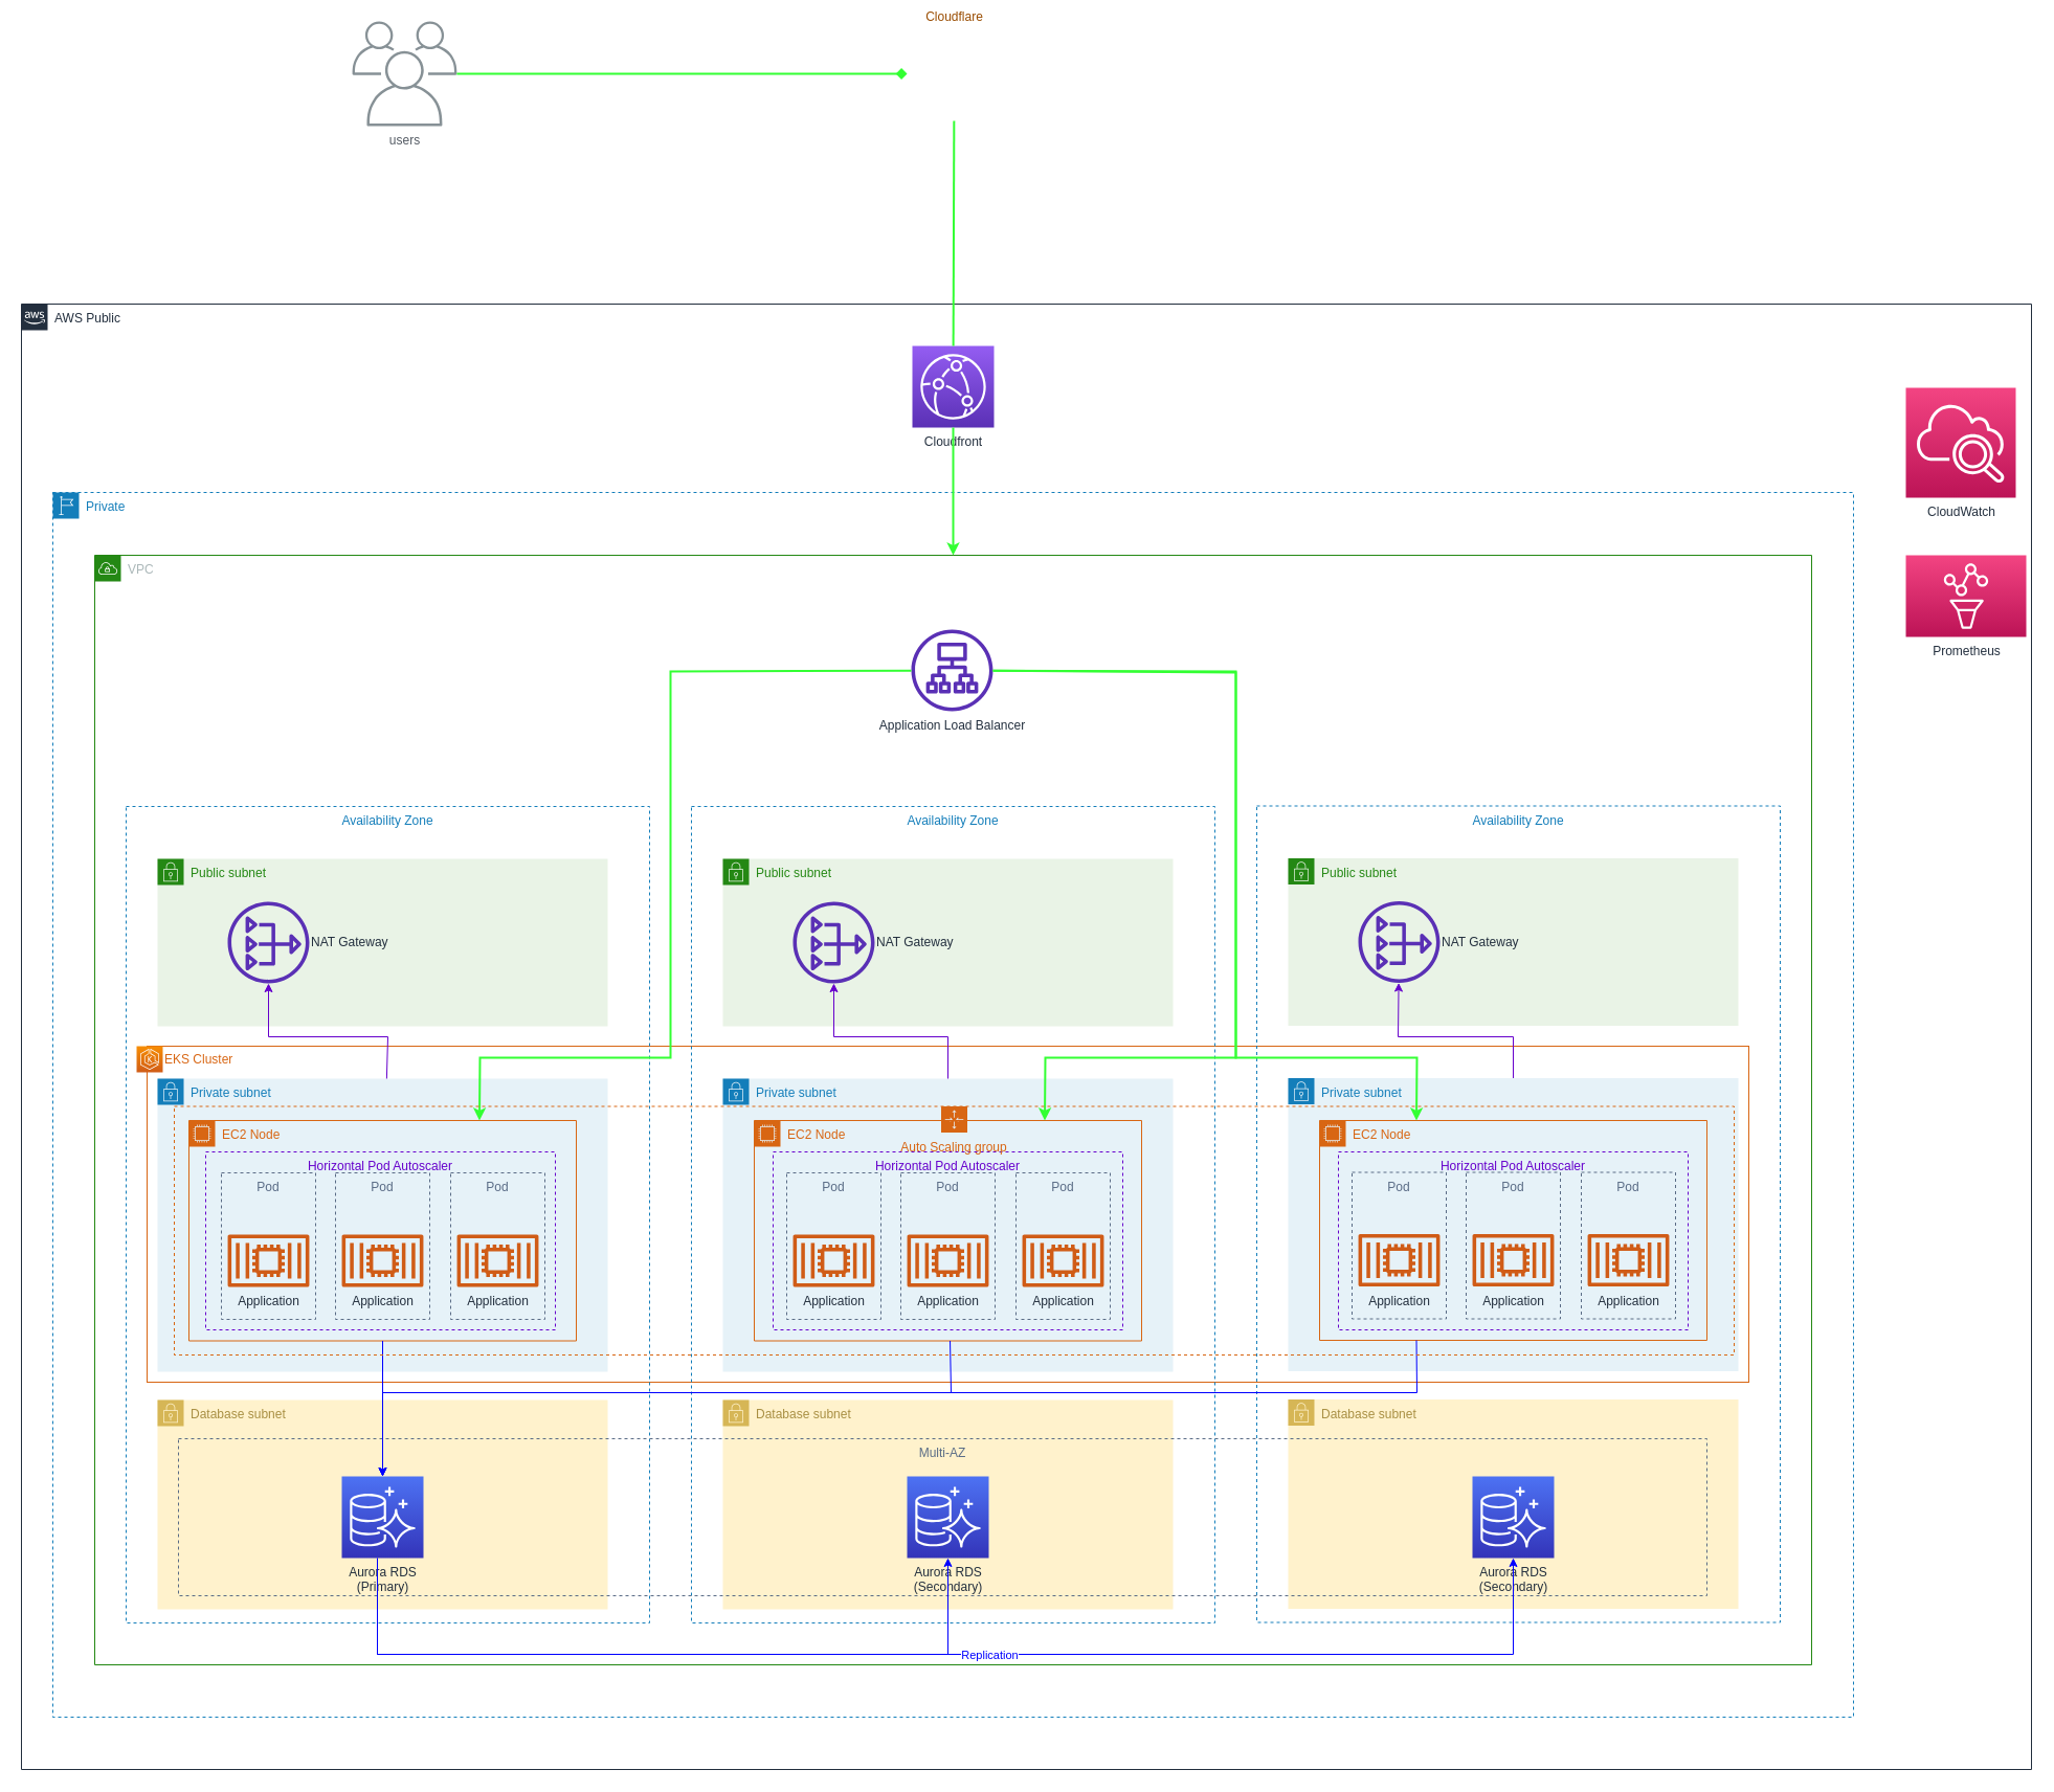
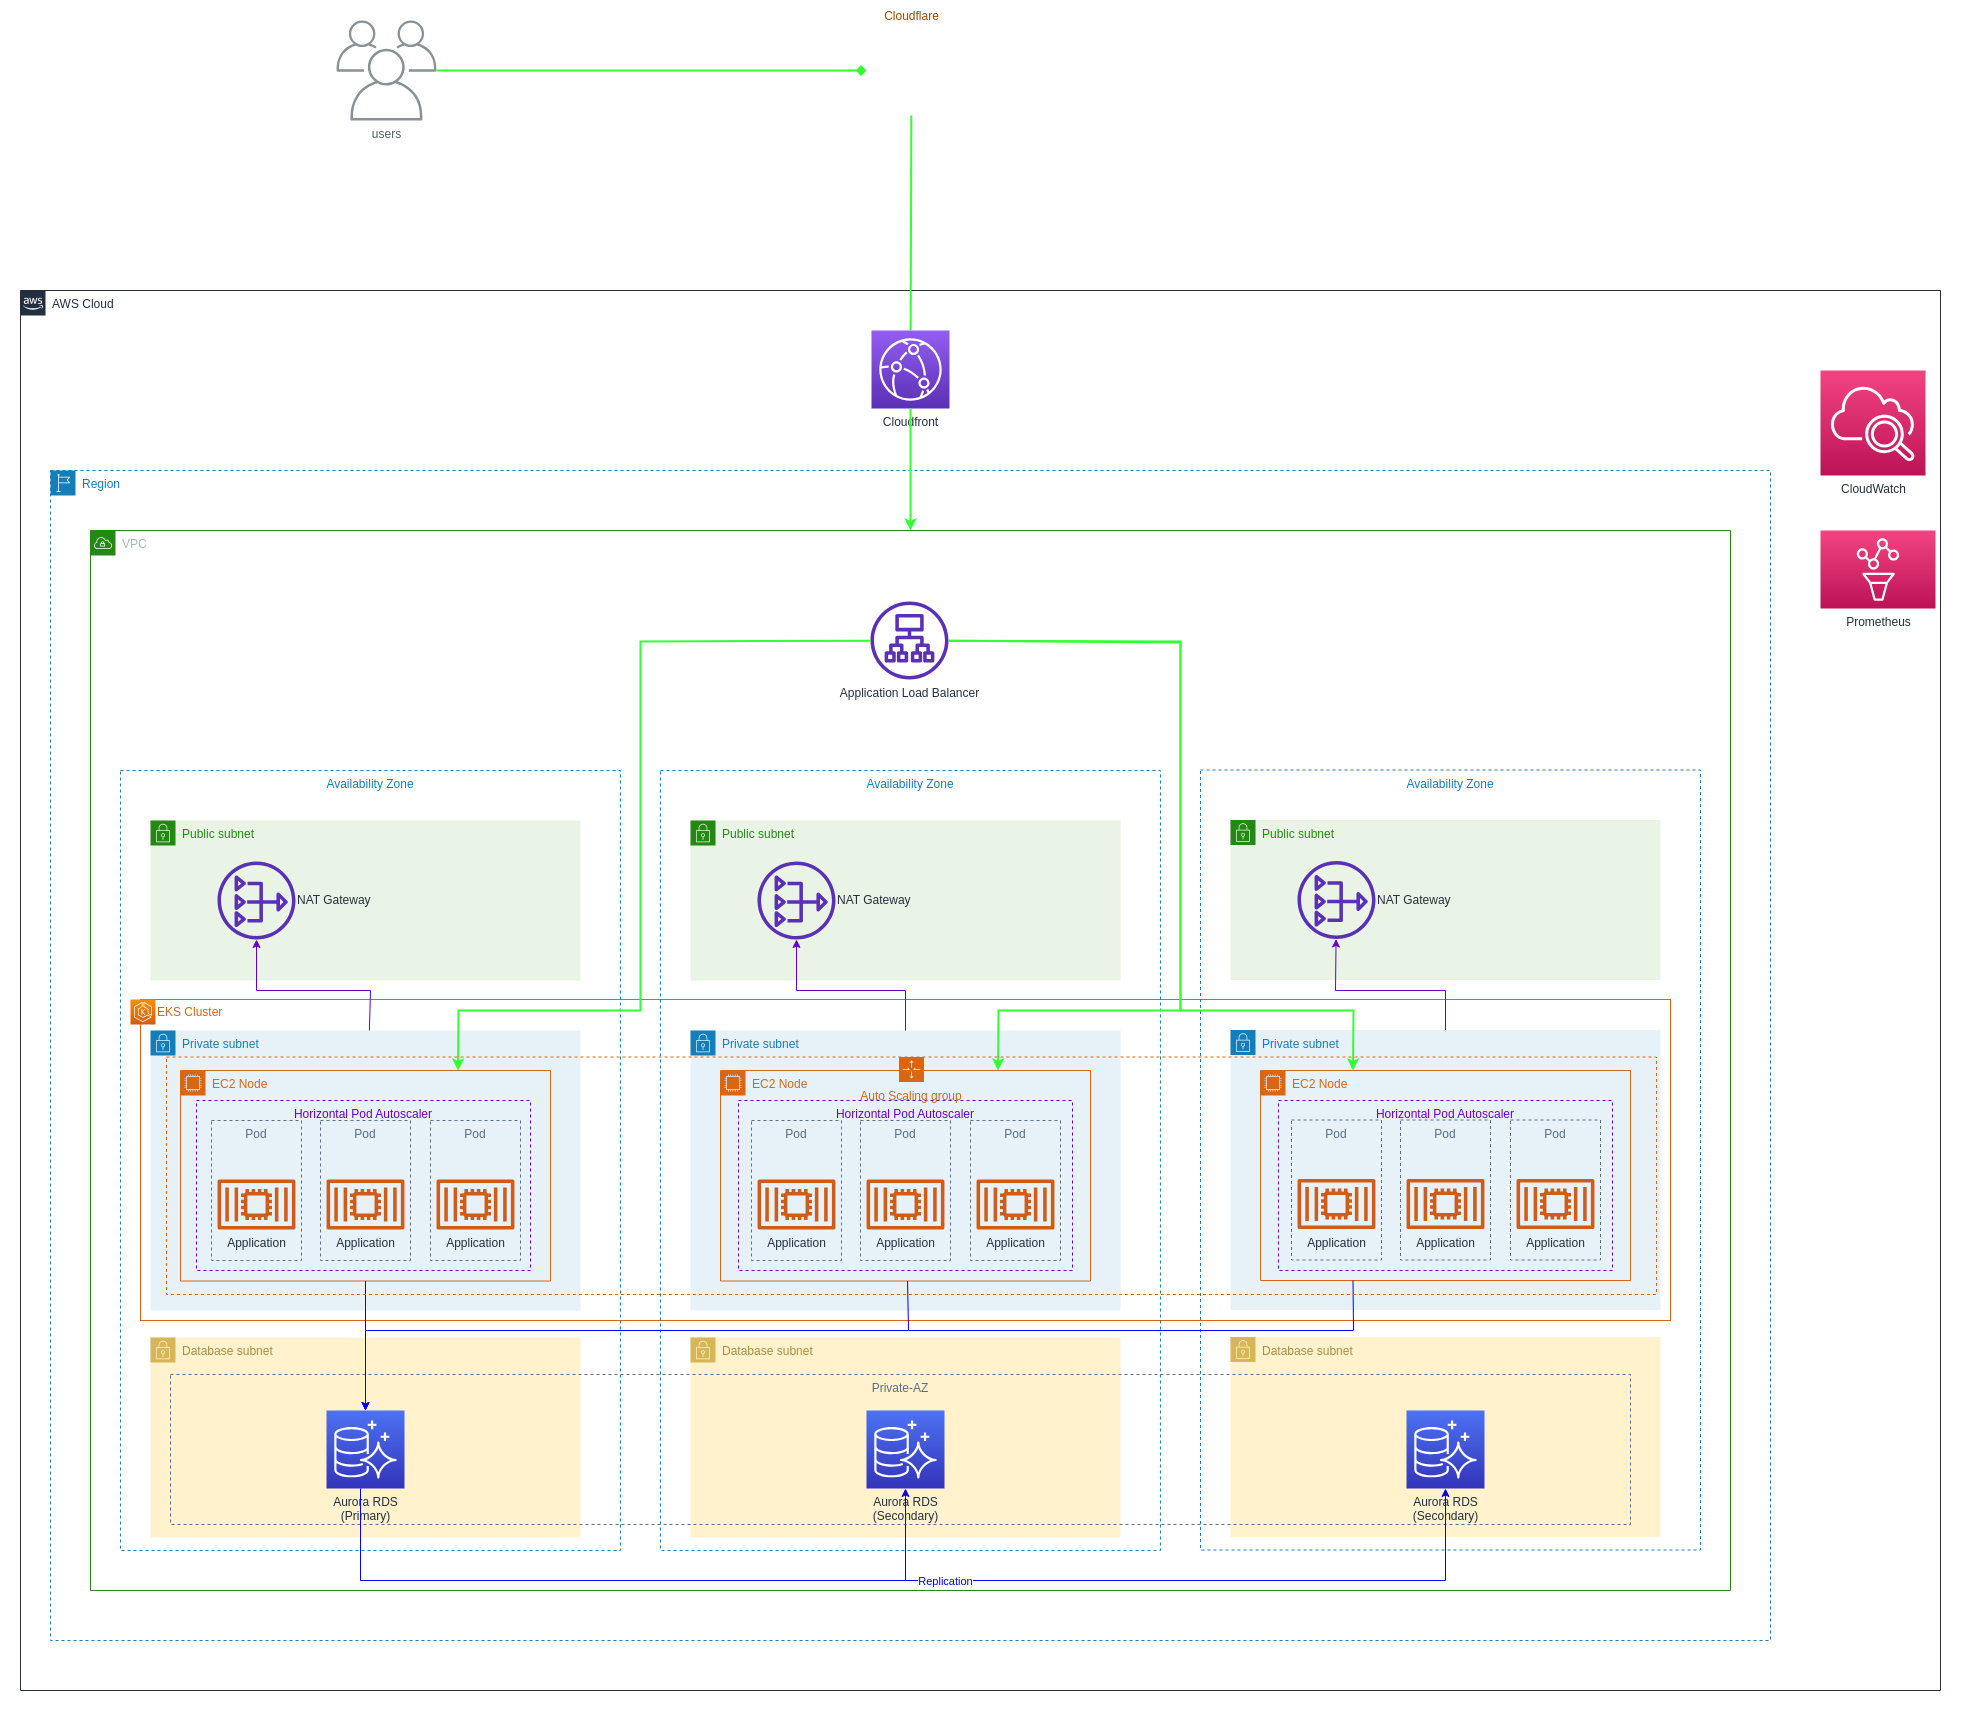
- <mxCell id="3" value="AWS Public" style="points=[[0,0],[0.25,0],[0.5,0],[0.75,0],[1,0],[1,0.25],[1,0.5],[1,0.75],[1,1],[0.75,1],[0.5,1],[0.25,1],[0,1],[0,0.75],[0,0.5],[0,0.25]];outlineConnect=0;gradientColor=none;html=1;whiteSpace=wrap;fontSize=12;fontStyle=0;shape=mxgraph.aws4.group;grIcon=mxgraph.aws4.group_aws_cloud_alt;strokeColor=#232F3E;fillColor=none;verticalAlign=top;align=left;spacingLeft=30;fontColor=#232F3E;dashed=0;" parent="1" vertex="1"><mxGeometry x="20" y="290" width="1920" height="1400" as="geometry" /></mxCell>
+ <mxCell id="3" value="AWS Cloud" style="points=[[0,0],[0.25,0],[0.5,0],[0.75,0],[1,0],[1,0.25],[1,0.5],[1,0.75],[1,1],[0.75,1],[0.5,1],[0.25,1],[0,1],[0,0.75],[0,0.5],[0,0.25]];outlineConnect=0;gradientColor=none;html=1;whiteSpace=wrap;fontSize=12;fontStyle=0;shape=mxgraph.aws4.group;grIcon=mxgraph.aws4.group_aws_cloud_alt;strokeColor=#232F3E;fillColor=none;verticalAlign=top;align=left;spacingLeft=30;fontColor=#232F3E;dashed=0;" parent="1" vertex="1"><mxGeometry x="20" y="290" width="1920" height="1400" as="geometry" /></mxCell>
- <mxCell id="4" value="Private" style="points=[[0,0],[0.25,0],[0.5,0],[0.75,0],[1,0],[1,0.25],[1,0.5],[1,0.75],[1,1],[0.75,1],[0.5,1],[0.25,1],[0,1],[0,0.75],[0,0.5],[0,0.25]];outlineConnect=0;gradientColor=none;html=1;whiteSpace=wrap;fontSize=12;fontStyle=0;shape=mxgraph.aws4.group;grIcon=mxgraph.aws4.group_region;strokeColor=#147EBA;fillColor=none;verticalAlign=top;align=left;spacingLeft=30;fontColor=#147EBA;dashed=1;" parent="1" vertex="1"><mxGeometry x="50" y="470" width="1720" height="1170" as="geometry" /></mxCell>
+ <mxCell id="4" value="Region" style="points=[[0,0],[0.25,0],[0.5,0],[0.75,0],[1,0],[1,0.25],[1,0.5],[1,0.75],[1,1],[0.75,1],[0.5,1],[0.25,1],[0,1],[0,0.75],[0,0.5],[0,0.25]];outlineConnect=0;gradientColor=none;html=1;whiteSpace=wrap;fontSize=12;fontStyle=0;shape=mxgraph.aws4.group;grIcon=mxgraph.aws4.group_region;strokeColor=#147EBA;fillColor=none;verticalAlign=top;align=left;spacingLeft=30;fontColor=#147EBA;dashed=1;" parent="1" vertex="1"><mxGeometry x="50" y="470" width="1720" height="1170" as="geometry" /></mxCell>
- <mxCell id="50" value="Multi-AZ" style="fillColor=none;strokeColor=#5A6C86;dashed=1;verticalAlign=top;fontStyle=0;fontColor=#5A6C86;" parent="1" vertex="1"><mxGeometry x="170" y="1374" width="1460" height="150" as="geometry" /></mxCell>
+ <mxCell id="50" value="Private-AZ" style="fillColor=none;strokeColor=#5A6C86;dashed=1;verticalAlign=top;fontStyle=0;fontColor=#5A6C86;" parent="1" vertex="1"><mxGeometry x="170" y="1374" width="1460" height="150" as="geometry" /></mxCell>
